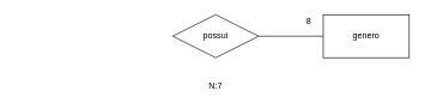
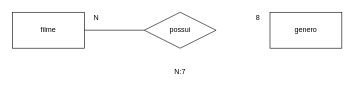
+ <mxCell id="8" value="N" style="text;html=1;strokeColor=none;fillColor=none;align=center;verticalAlign=middle;whiteSpace=wrap;rounded=0;" vertex="1" parent="1"><mxGeometry x="140" y="20" width="40" height="20" as="geometry" /></mxCell>
+ <mxCell id="3" value="filme" style="rounded=0;whiteSpace=wrap;html=1;" vertex="1" parent="1"><mxGeometry x="20" y="20" width="120" height="60" as="geometry" /></mxCell>
+ <mxCell id="2" style="edgeStyle=orthogonalEdgeStyle;rounded=0;orthogonalLoop=1;jettySize=auto;html=1;endArrow=none;endFill=0;" edge="1" parent="1" source="3" target="6"><mxGeometry relative="1" as="geometry" /></mxCell>
- <mxCell id="4" style="edgeStyle=orthogonalEdgeStyle;rounded=0;orthogonalLoop=1;jettySize=auto;html=1;entryX=1;entryY=0.5;entryDx=0;entryDy=0;endArrow=none;endFill=0;" edge="1" parent="1" source="5" target="6"><mxGeometry relative="1" as="geometry" /></mxCell>
